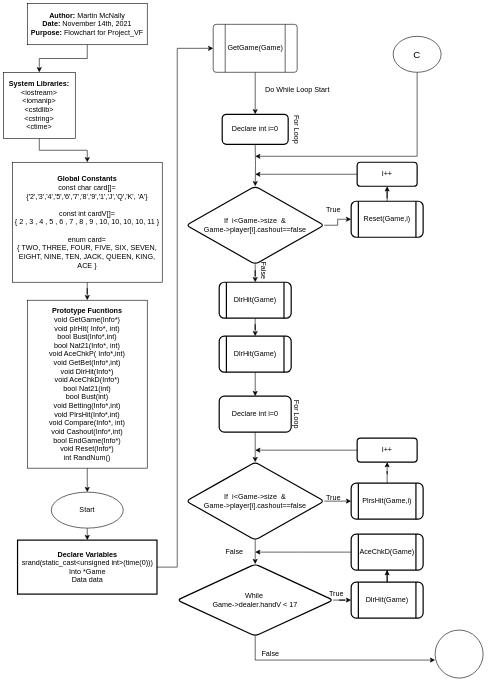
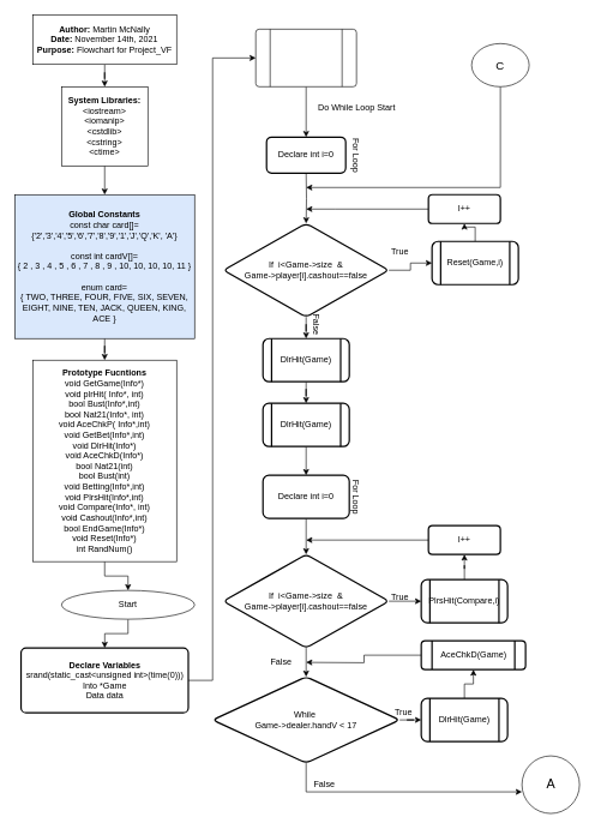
- <mxCell id="3" value="&lt;b&gt;Author:&lt;/b&gt;&amp;nbsp;Martin McNally&lt;br&gt;&lt;b&gt;Date:&lt;/b&gt;&amp;nbsp;November 14th, 2021&lt;br&gt;&lt;b&gt;Purpose: &lt;/b&gt;Flowchart for Project_VF" style="rounded=0;whiteSpace=wrap;html=1;" parent="1" vertex="1"><mxGeometry x="45" y="5" width="200" height="69" as="geometry" /></mxCell>
+ <mxCell id="3" value="&lt;b&gt;Author:&lt;/b&gt;&amp;nbsp;Martin McNally&lt;br&gt;&lt;b&gt;Date:&lt;/b&gt;&amp;nbsp;November 14th, 2021&lt;br&gt;&lt;b&gt;Purpose: &lt;/b&gt;Flowchart for Project_VF" style="rounded=0;whiteSpace=wrap;html=1;" parent="1" vertex="1"><mxGeometry x="45" y="20" width="200" height="69" as="geometry" /></mxCell>
- <mxCell id="16" value="GetGame(Game)" style="text;html=1;align=center;verticalAlign=middle;resizable=0;points=[];autosize=1;strokeColor=none;fillColor=none;" parent="1" vertex="1"><mxGeometry x="370" y="70" width="110" height="20" as="geometry" /></mxCell>
- <mxCell id="5" value="&lt;b&gt;System Libraries:&lt;/b&gt;&lt;br&gt;&amp;lt;iostream&amp;gt;&lt;br&gt;&amp;lt;iomanip&amp;gt;&lt;br&gt;&amp;lt;cstdlib&amp;gt;&lt;br&gt;&amp;lt;cstring&amp;gt;&lt;br&gt;&amp;lt;ctime&amp;gt;" style="whiteSpace=wrap;html=1;rounded=0;" parent="1" vertex="1"><mxGeometry x="5" y="120" width="120" height="110" as="geometry" /></mxCell>
+ <mxCell id="5" value="&lt;b&gt;System Libraries:&lt;/b&gt;&lt;br&gt;&amp;lt;iostream&amp;gt;&lt;br&gt;&amp;lt;iomanip&amp;gt;&lt;br&gt;&amp;lt;cstdlib&amp;gt;&lt;br&gt;&amp;lt;cstring&amp;gt;&lt;br&gt;&amp;lt;ctime&amp;gt;" style="whiteSpace=wrap;html=1;rounded=0;" parent="1" vertex="1"><mxGeometry x="85" y="120" width="120" height="110" as="geometry" /></mxCell>
- <mxCell id="24" value="Reset(Game,i)" style="shape=process;whiteSpace=wrap;html=1;backgroundOutline=1;rounded=1;strokeWidth=2;arcSize=14;" parent="1" vertex="1"><mxGeometry x="585" y="335" width="120" height="60" as="geometry" /></mxCell>
+ <mxCell id="24" value="Reset(Game,i)" style="shape=process;whiteSpace=wrap;html=1;backgroundOutline=1;rounded=1;strokeWidth=2;arcSize=14;" parent="1" vertex="1"><mxGeometry x="600" y="335" width="120" height="60" as="geometry" /></mxCell>
- <mxCell id="7" value="&lt;b&gt;Global Constants&lt;/b&gt;&lt;br&gt;const char card[]=&lt;br&gt;{'2','3','4','5','6','7','8','9','1','J','Q','K', 'A'}&lt;br&gt;&lt;br&gt;const int cardV[]=&lt;br&gt;{ 2 , 3 , 4 , 5 , 6 , 7 , 8 , 9 , 10, 10, 10, 10, 11 }&lt;br&gt;&lt;br&gt;enum card=&lt;br&gt;{ TWO, THREE, FOUR, FIVE, SIX, SEVEN, EIGHT, NINE, TEN, JACK, QUEEN, KING, ACE }" style="whiteSpace=wrap;html=1;rounded=0;" parent="1" vertex="1"><mxGeometry x="20" y="270" width="250" height="200" as="geometry" /></mxCell>
+ <mxCell id="7" value="&lt;b&gt;Global Constants&lt;/b&gt;&lt;br&gt;const char card[]=&lt;br&gt;{'2','3','4','5','6','7','8','9','1','J','Q','K', 'A'}&lt;br&gt;&lt;br&gt;const int cardV[]=&lt;br&gt;{ 2 , 3 , 4 , 5 , 6 , 7 , 8 , 9 , 10, 10, 10, 10, 11 }&lt;br&gt;&lt;br&gt;enum card=&lt;br&gt;{ TWO, THREE, FOUR, FIVE, SIX, SEVEN, EIGHT, NINE, TEN, JACK, QUEEN, KING, ACE }" style="whiteSpace=wrap;html=1;rounded=0;fillColor=#dae8fc;" parent="1" vertex="1"><mxGeometry x="20" y="270" width="250" height="200" as="geometry" /></mxCell>
- <mxCell id="40" value="PlrsHit(Game,i)" style="shape=process;whiteSpace=wrap;html=1;backgroundOutline=1;rounded=1;strokeWidth=2;arcSize=14;" parent="1" vertex="1"><mxGeometry x="585" y="805" width="120" height="60" as="geometry" /></mxCell>
+ <mxCell id="40" value="PlrsHit(Compare,i)" style="shape=process;whiteSpace=wrap;html=1;backgroundOutline=1;rounded=1;strokeWidth=2;arcSize=14;" parent="1" vertex="1"><mxGeometry x="585" y="805" width="120" height="60" as="geometry" /></mxCell>
- <mxCell id="11" value="Start" style="ellipse;whiteSpace=wrap;html=1;rounded=0;" parent="1" vertex="1"><mxGeometry x="85" y="820" width="120" height="60" as="geometry" /></mxCell>
+ <mxCell id="11" value="Start" style="ellipse;whiteSpace=wrap;html=1;rounded=0;" parent="1" vertex="1"><mxGeometry x="85" y="820" width="185" height="40" as="geometry" /></mxCell>
- <mxCell id="52" value="AceChkD(Game)" style="shape=process;whiteSpace=wrap;html=1;backgroundOutline=1;rounded=1;strokeWidth=2;arcSize=14;" parent="1" vertex="1"><mxGeometry x="585" y="890" width="120" height="60" as="geometry" /></mxCell>
+ <mxCell id="52" value="AceChkD(Game)" style="shape=process;whiteSpace=wrap;html=1;backgroundOutline=1;rounded=1;strokeWidth=2;arcSize=14;" parent="1" vertex="1"><mxGeometry x="585" y="890" width="145" height="40" as="geometry" /></mxCell>
- <mxCell id="13" value="&lt;b&gt;Declare Variables&lt;/b&gt;&lt;br&gt;srand(static_cast&amp;lt;unsigned int&amp;gt;(time(0)))&lt;br&gt;Into *Game&lt;br&gt;Data data" style="whiteSpace=wrap;html=1;absoluteArcSize=1;arcSize=14;strokeWidth=2;rounded=0;" parent="1" vertex="1"><mxGeometry x="28.75" y="900" width="232.5" height="90" as="geometry" /></mxCell>
+ <mxCell id="13" value="&lt;b&gt;Declare Variables&lt;/b&gt;&lt;br&gt;srand(static_cast&amp;lt;unsigned int&amp;gt;(time(0)))&lt;br&gt;Into *Game&lt;br&gt;Data data" style="rounded=1;whiteSpace=wrap;html=1;absoluteArcSize=1;arcSize=14;strokeWidth=2;" parent="1" vertex="1"><mxGeometry x="28.75" y="900" width="232.5" height="90" as="geometry" /></mxCell>
+ <mxCell id="54" value="&lt;font style=&quot;font-size: 18px&quot;&gt;A&lt;br&gt;&lt;/font&gt;" style="text;html=1;align=center;verticalAlign=middle;resizable=0;points=[];autosize=1;strokeColor=none;fillColor=none;" parent="1" vertex="1"><mxGeometry x="750" y="1080" width="30" height="20" as="geometry" /></mxCell>
